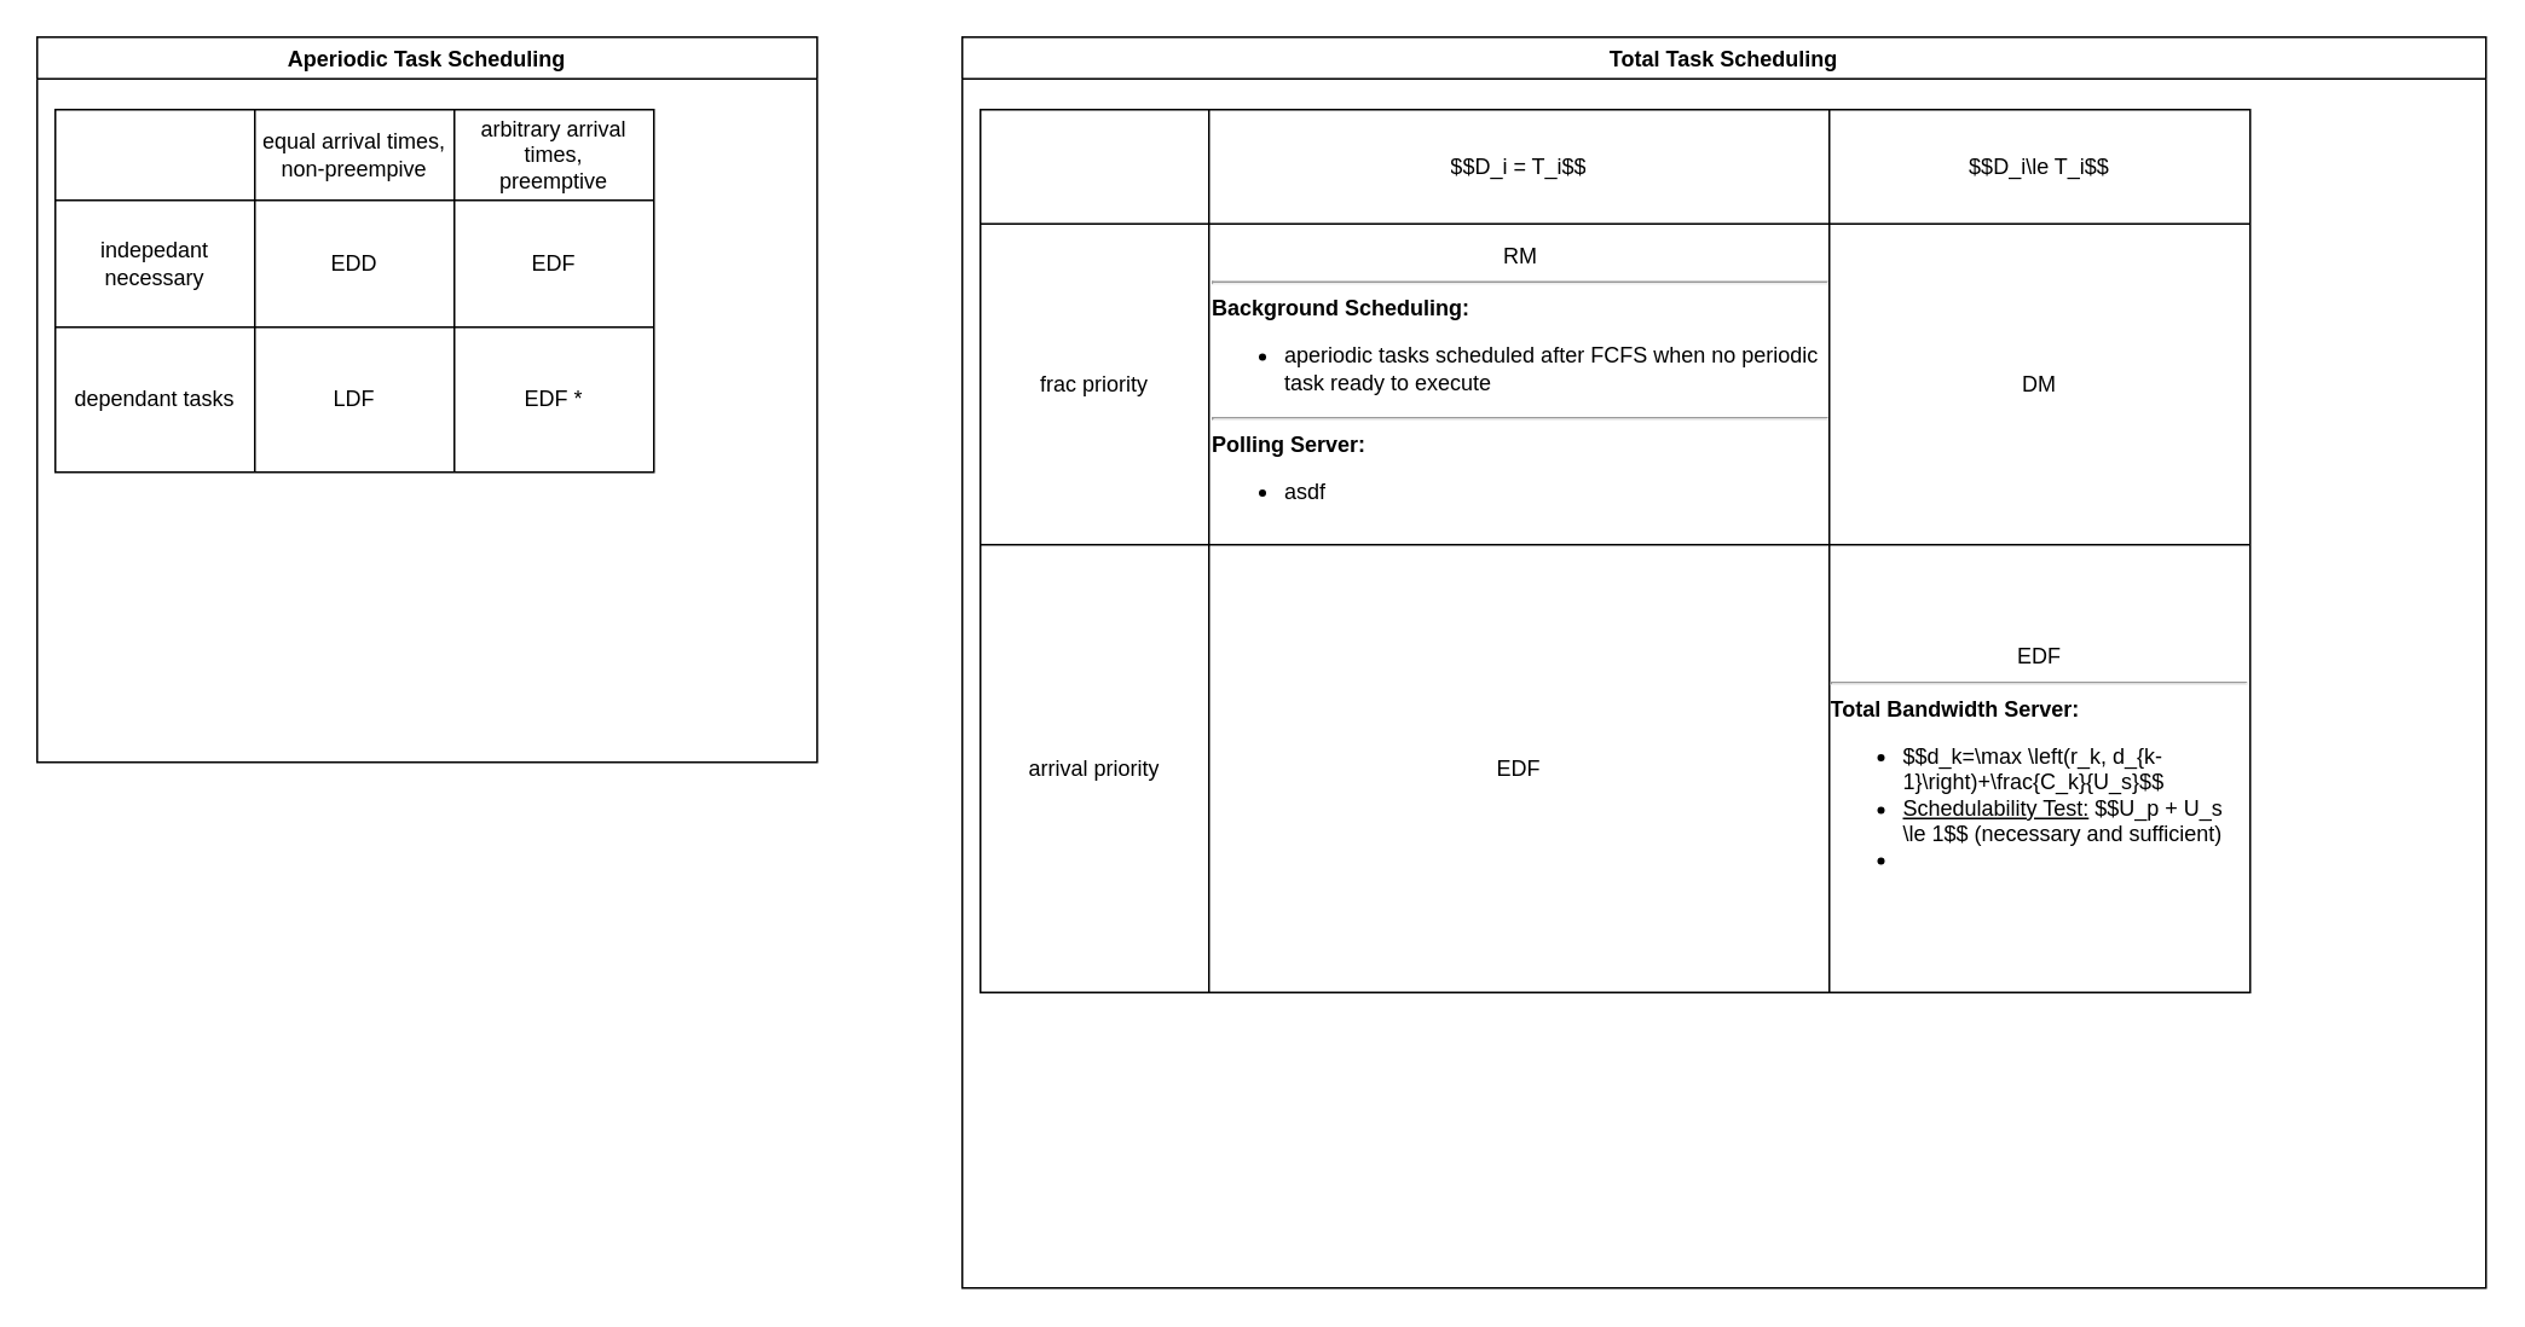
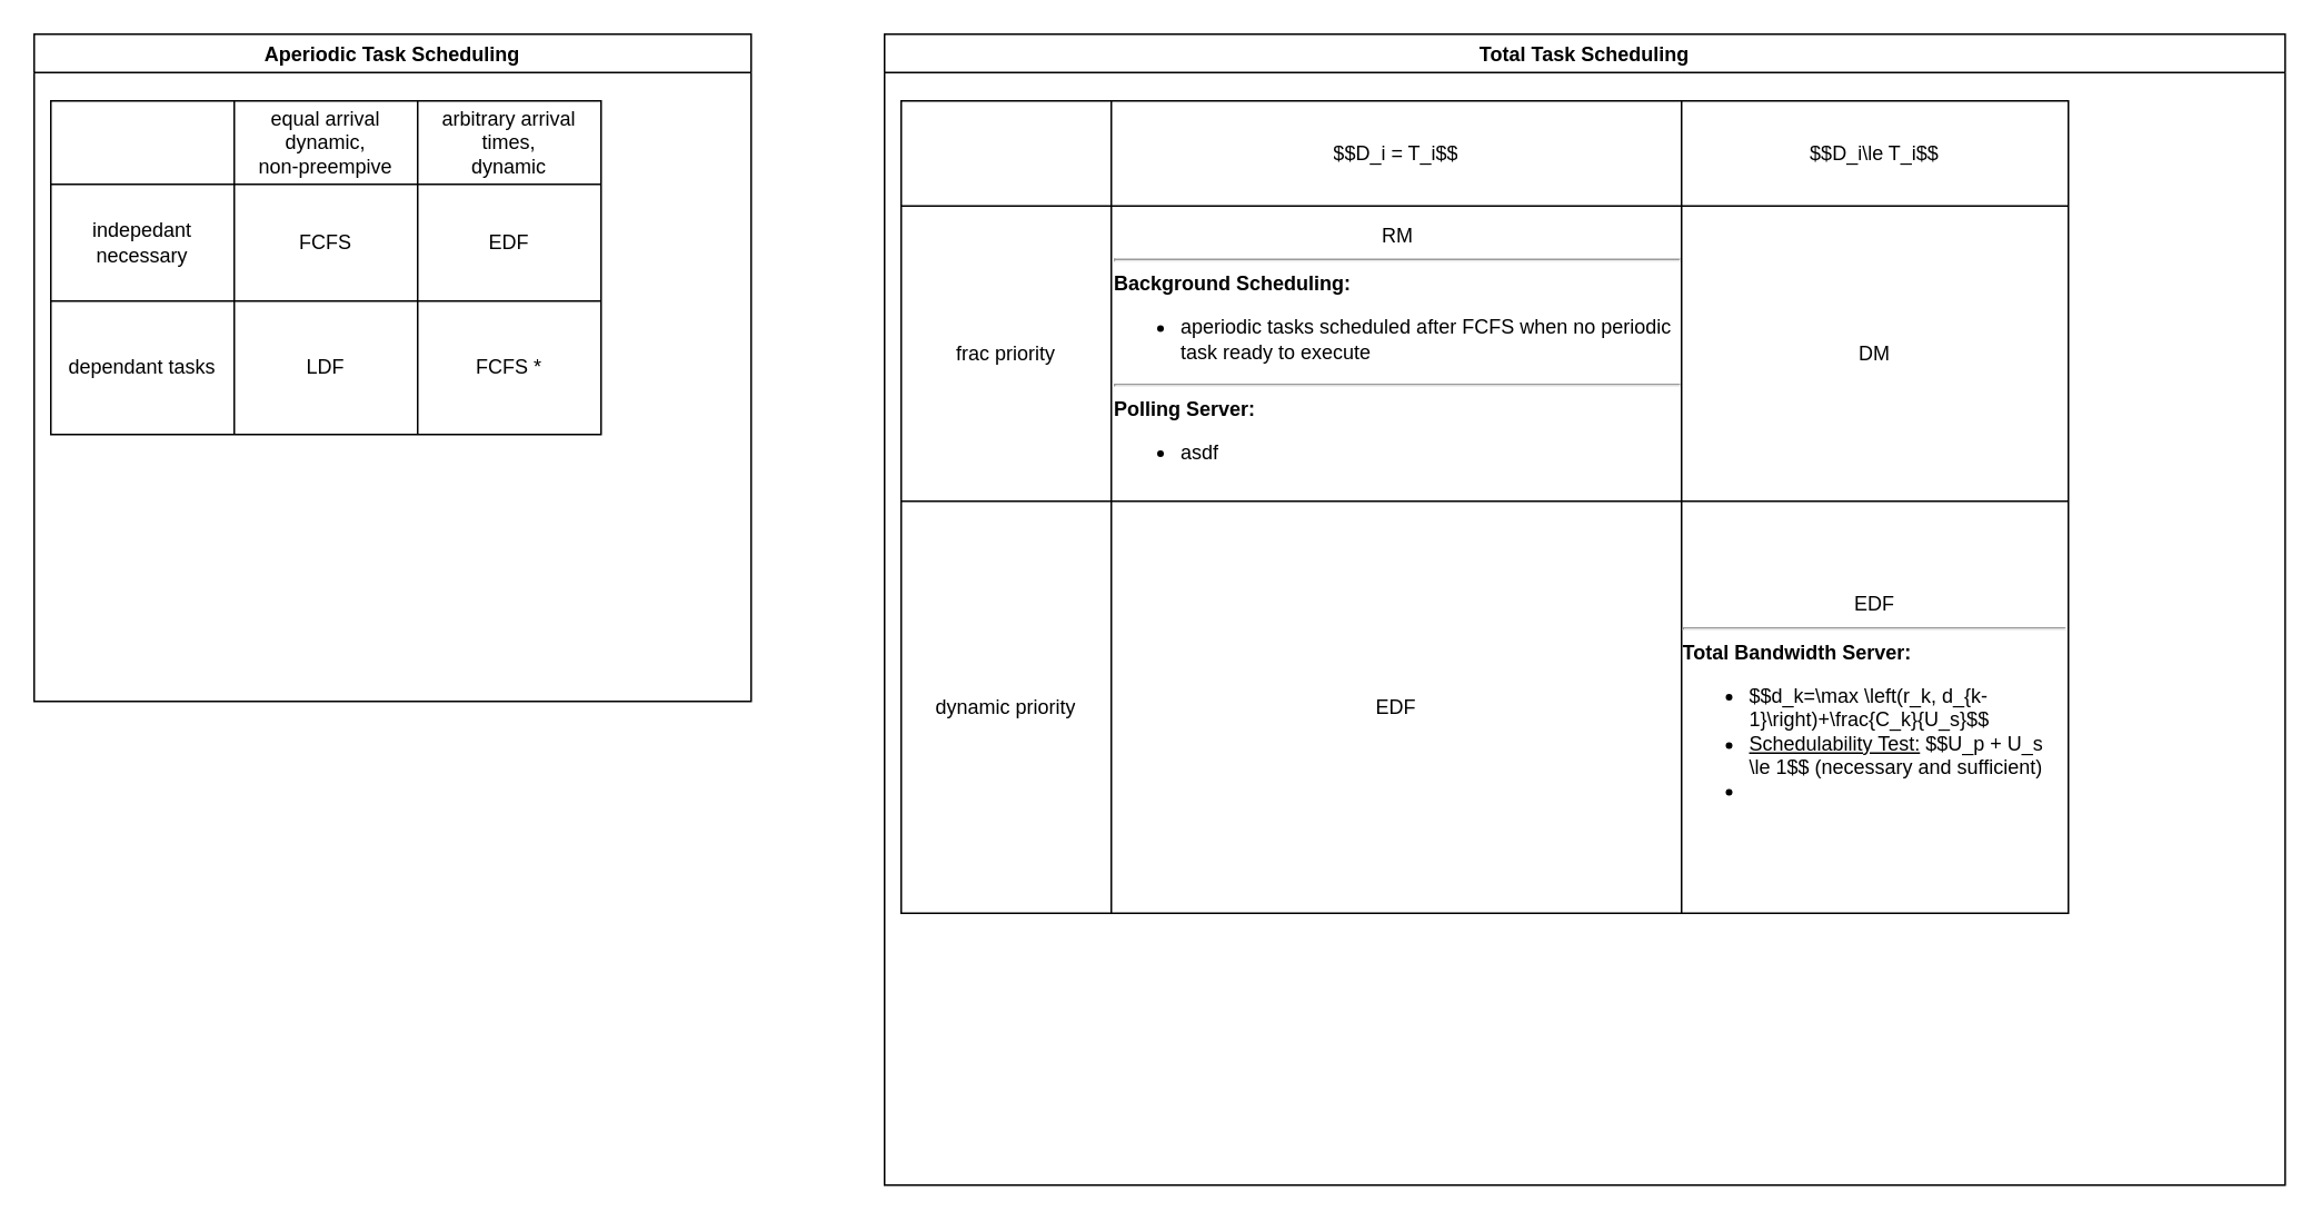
- <mxCell id="6" value="equal arrival times,&lt;br&gt;non-preempive" style="shape=partialRectangle;html=1;whiteSpace=wrap;connectable=0;overflow=hidden;fillColor=none;top=0;left=0;bottom=0;right=0;pointerEvents=1;" parent="4" vertex="1"><mxGeometry x="110" width="110" height="50" as="geometry"><mxRectangle width="110" height="50" as="alternateBounds" /></mxGeometry></mxCell>
+ <mxCell id="6" value="equal arrival dynamic,&lt;br&gt;non-preempive" style="shape=partialRectangle;html=1;whiteSpace=wrap;connectable=0;overflow=hidden;fillColor=none;top=0;left=0;bottom=0;right=0;pointerEvents=1;" parent="4" vertex="1"><mxGeometry x="110" width="110" height="50" as="geometry"><mxRectangle width="110" height="50" as="alternateBounds" /></mxGeometry></mxCell>
- <mxCell id="7" value="arbitrary arrival times,&lt;br&gt;preemptive" style="shape=partialRectangle;html=1;whiteSpace=wrap;connectable=0;overflow=hidden;fillColor=none;top=0;left=0;bottom=0;right=0;pointerEvents=1;" parent="4" vertex="1"><mxGeometry x="220" width="110" height="50" as="geometry"><mxRectangle width="110" height="50" as="alternateBounds" /></mxGeometry></mxCell>
+ <mxCell id="7" value="arbitrary arrival times,&lt;br&gt;dynamic" style="shape=partialRectangle;html=1;whiteSpace=wrap;connectable=0;overflow=hidden;fillColor=none;top=0;left=0;bottom=0;right=0;pointerEvents=1;" parent="4" vertex="1"><mxGeometry x="220" width="110" height="50" as="geometry"><mxRectangle width="110" height="50" as="alternateBounds" /></mxGeometry></mxCell>
- <mxCell id="10" value="EDD" style="shape=partialRectangle;html=1;whiteSpace=wrap;connectable=0;overflow=hidden;fillColor=none;top=0;left=0;bottom=0;right=0;pointerEvents=1;" parent="8" vertex="1"><mxGeometry x="110" width="110" height="70" as="geometry"><mxRectangle width="110" height="70" as="alternateBounds" /></mxGeometry></mxCell>
+ <mxCell id="10" value="FCFS" style="shape=partialRectangle;html=1;whiteSpace=wrap;connectable=0;overflow=hidden;fillColor=none;top=0;left=0;bottom=0;right=0;pointerEvents=1;" parent="8" vertex="1"><mxGeometry x="110" width="110" height="70" as="geometry"><mxRectangle width="110" height="70" as="alternateBounds" /></mxGeometry></mxCell>
- <mxCell id="15" value="EDF *" style="shape=partialRectangle;html=1;whiteSpace=wrap;connectable=0;overflow=hidden;fillColor=none;top=0;left=0;bottom=0;right=0;pointerEvents=1;" parent="12" vertex="1"><mxGeometry x="220" width="110" height="80" as="geometry"><mxRectangle width="110" height="80" as="alternateBounds" /></mxGeometry></mxCell>
+ <mxCell id="15" value="FCFS *" style="shape=partialRectangle;html=1;whiteSpace=wrap;connectable=0;overflow=hidden;fillColor=none;top=0;left=0;bottom=0;right=0;pointerEvents=1;" parent="12" vertex="1"><mxGeometry x="220" width="110" height="80" as="geometry"><mxRectangle width="110" height="80" as="alternateBounds" /></mxGeometry></mxCell>
- <mxCell id="27" value="arrival priority" style="shape=partialRectangle;html=1;whiteSpace=wrap;connectable=0;overflow=hidden;fillColor=none;top=0;left=0;bottom=0;right=0;pointerEvents=1;" parent="26" vertex="1"><mxGeometry width="126" height="247" as="geometry"><mxRectangle width="126" height="247" as="alternateBounds" /></mxGeometry></mxCell>
+ <mxCell id="27" value="dynamic priority" style="shape=partialRectangle;html=1;whiteSpace=wrap;connectable=0;overflow=hidden;fillColor=none;top=0;left=0;bottom=0;right=0;pointerEvents=1;" parent="26" vertex="1"><mxGeometry width="126" height="247" as="geometry"><mxRectangle width="126" height="247" as="alternateBounds" /></mxGeometry></mxCell>
